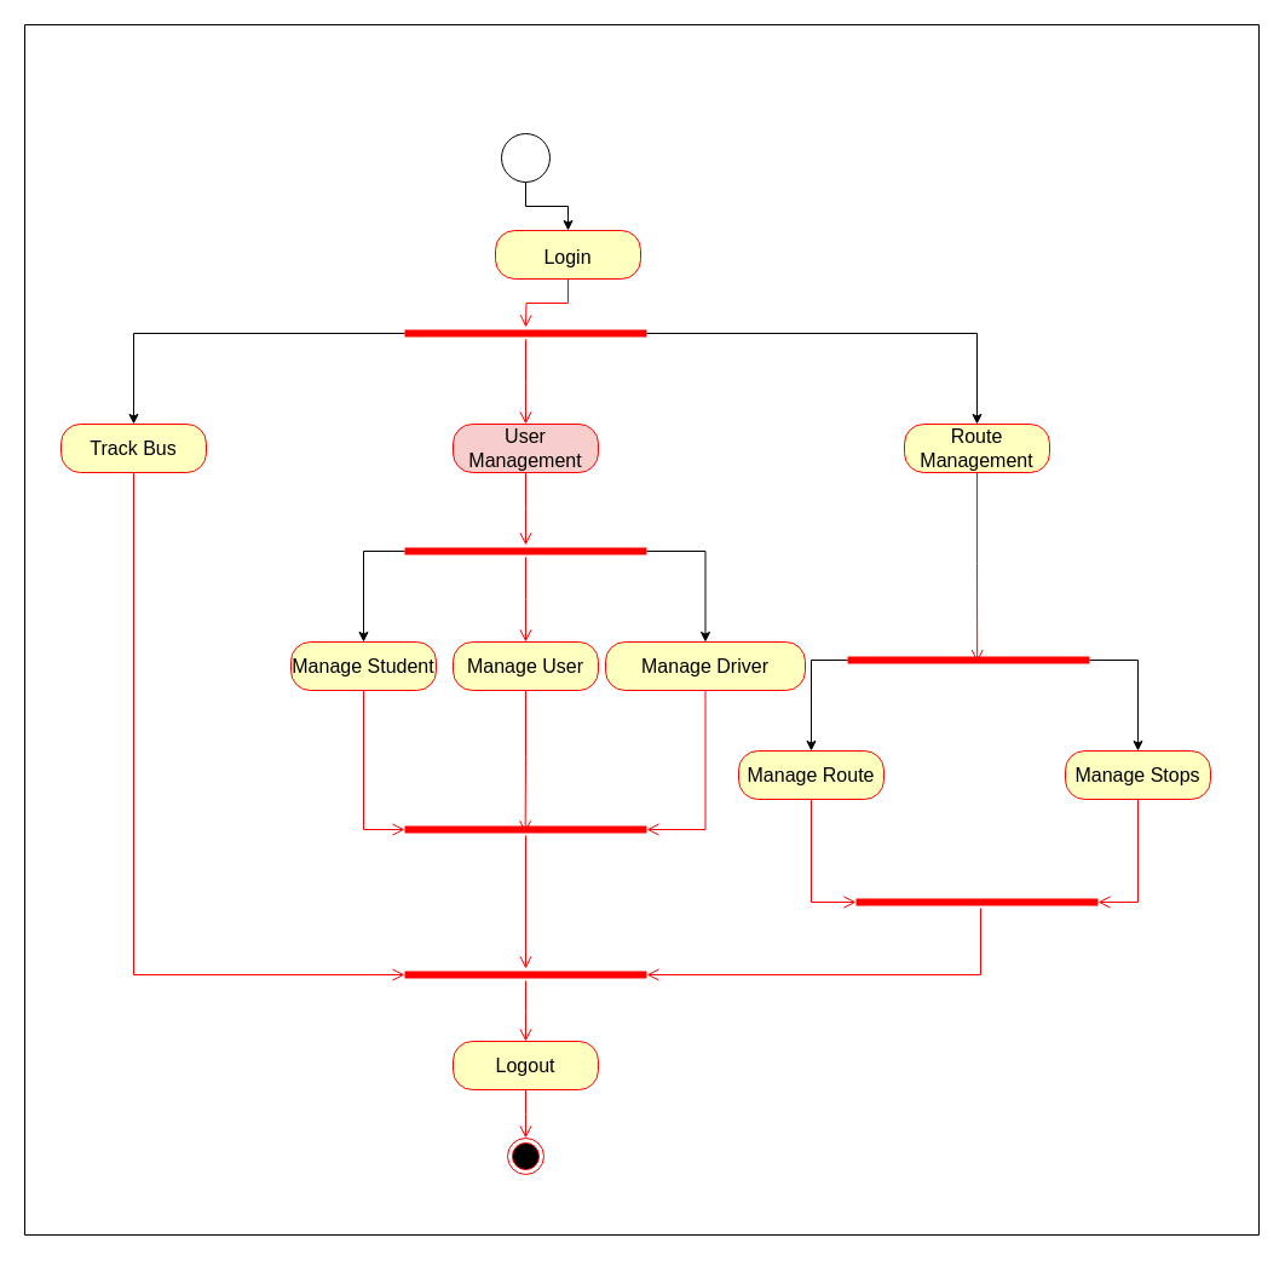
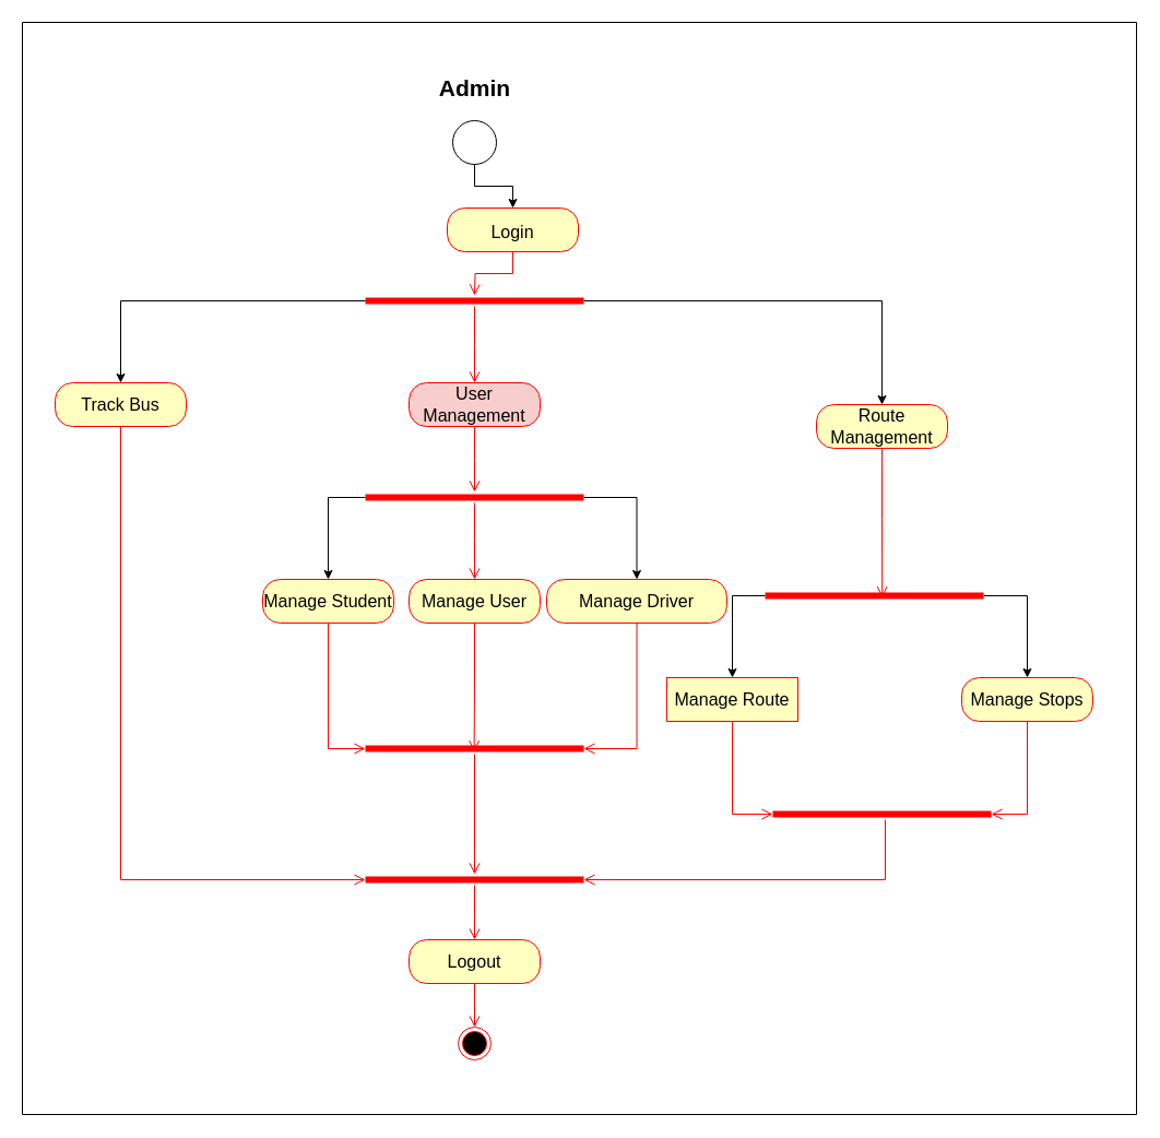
+ <mxCell id="4" value="&lt;b&gt;&lt;font style=&quot;font-size: 21px;&quot;&gt;Admin&lt;/font&gt;&lt;/b&gt;" style="text;html=1;align=center;verticalAlign=middle;resizable=0;points=[];autosize=1;strokeColor=none;fillColor=none;" vertex="1" parent="1"><mxGeometry x="389" y="60" width="90" height="40" as="geometry" /></mxCell>
- <mxCell id="17" value="Route Management" style="rounded=1;whiteSpace=wrap;html=1;arcSize=40;fontColor=#000000;fillColor=#ffffc0;strokeColor=#ff0000;fontSize=16;" vertex="1" parent="1"><mxGeometry x="747" y="350" width="120" height="40" as="geometry" /></mxCell>
+ <mxCell id="17" value="Route Management" style="rounded=1;whiteSpace=wrap;html=1;arcSize=40;fontColor=#000000;fillColor=#ffffc0;strokeColor=#ff0000;fontSize=16;" vertex="1" parent="1"><mxGeometry x="747" y="370" width="120" height="40" as="geometry" /></mxCell>
- <mxCell id="39" value="Manage Route" style="rounded=1;whiteSpace=wrap;html=1;arcSize=40;fontColor=#000000;fillColor=#ffffc0;strokeColor=#ff0000;fontSize=16;" vertex="1" parent="1"><mxGeometry x="610" y="620" width="120" height="40" as="geometry" /></mxCell>
+ <mxCell id="39" value="Manage Route" style="whiteSpace=wrap;html=1;arcSize=40;fontColor=#000000;fillColor=#ffffc0;strokeColor=#ff0000;fontSize=16;rounded=0;" vertex="1" parent="1"><mxGeometry x="610" y="620" width="120" height="40" as="geometry" /></mxCell>
